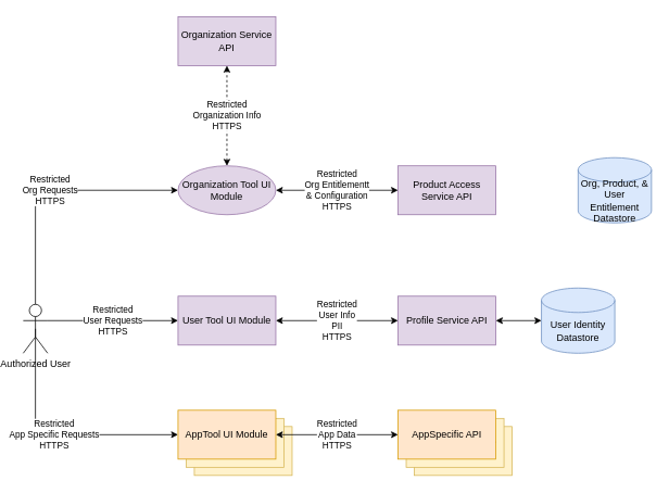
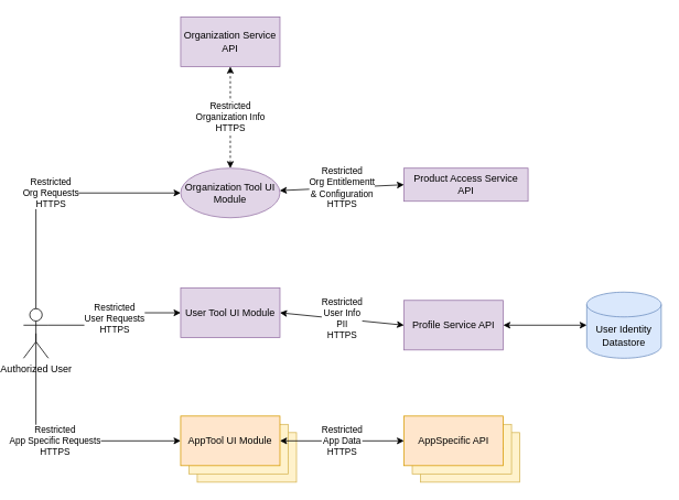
- <mxCell id="6" value="Product Access Service API" style="rounded=0;whiteSpace=wrap;html=1;fillColor=#e1d5e7;strokeColor=#9673a6;" vertex="1" parent="1"><mxGeometry x="480" y="203" width="120" height="60" as="geometry" /></mxCell>
+ <mxCell id="6" value="Product Access Service API" style="rounded=0;whiteSpace=wrap;html=1;fillColor=#e1d5e7;strokeColor=#9673a6;" vertex="1" parent="1"><mxGeometry x="480" y="203" width="150" height="40" as="geometry" /></mxCell>
- <mxCell id="22" value="Org, Product, &amp;amp; User Entitlement&lt;br&gt;Datastore" style="shape=cylinder3;whiteSpace=wrap;html=1;boundedLbl=1;backgroundOutline=1;size=15;fillColor=#dae8fc;strokeColor=#6c8ebf;" vertex="1" parent="1"><mxGeometry x="701" y="193" width="90" height="80" as="geometry" /></mxCell>
- <mxCell id="10" value="User Tool UI Module" style="rounded=0;whiteSpace=wrap;html=1;fillColor=#e1d5e7;strokeColor=#9673a6;" vertex="1" parent="1"><mxGeometry x="210" y="363" width="120" height="60" as="geometry" /></mxCell>
+ <mxCell id="10" value="User Tool UI Module" style="rounded=0;whiteSpace=wrap;html=1;fillColor=#e1d5e7;strokeColor=#9673a6;" vertex="1" parent="1"><mxGeometry x="210" y="348" width="120" height="60" as="geometry" /></mxCell>
- <mxCell id="23" value="User Identity&lt;br&gt;Datastore" style="shape=cylinder3;whiteSpace=wrap;html=1;boundedLbl=1;backgroundOutline=1;size=15;fillColor=#dae8fc;strokeColor=#6c8ebf;" vertex="1" parent="1"><mxGeometry x="656" y="353" width="90" height="80" as="geometry" /></mxCell>
+ <mxCell id="23" value="User Identity&lt;br&gt;Datastore" style="shape=cylinder3;whiteSpace=wrap;html=1;boundedLbl=1;backgroundOutline=1;size=15;fillColor=#dae8fc;strokeColor=#6c8ebf;" vertex="1" parent="1"><mxGeometry x="701" y="353" width="90" height="80" as="geometry" /></mxCell>
